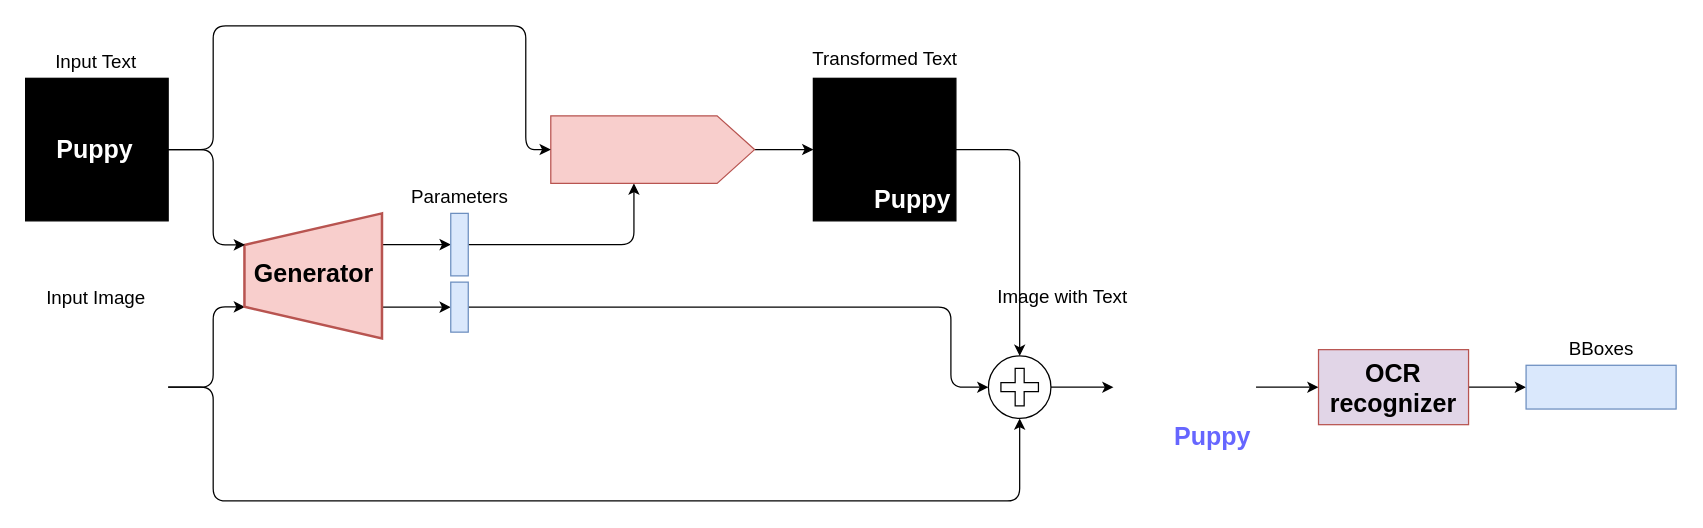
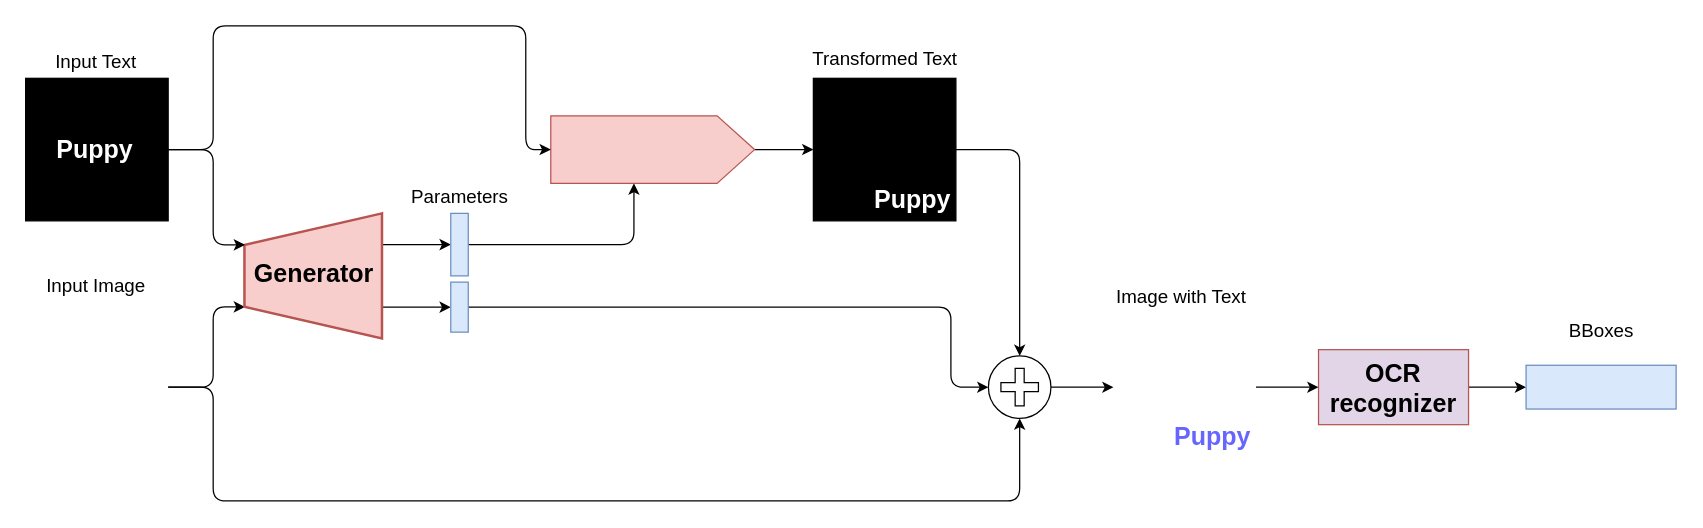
- <mxCell id="23" value="&lt;span style=&quot;font-size: 15px&quot;&gt;Image with Text&lt;br&gt;&lt;/span&gt;" style="text;html=1;resizable=0;points=[];autosize=1;align=center;verticalAlign=top;spacingTop=-4;" parent="1" vertex="1"><mxGeometry x="789" y="225" width="120" height="20" as="geometry" /></mxCell>
+ <mxCell id="23" value="&lt;span style=&quot;font-size: 15px&quot;&gt;Image with Text&lt;br&gt;&lt;/span&gt;" style="text;html=1;resizable=0;points=[];autosize=1;align=center;verticalAlign=top;spacingTop=-4;" parent="1" vertex="1"><mxGeometry x="884" y="225" width="120" height="20" as="geometry" /></mxCell>
- <mxCell id="29" value="&lt;span style=&quot;font-size: 15px&quot;&gt;Input Image&lt;/span&gt;" style="text;html=1;resizable=0;points=[];autosize=1;align=center;verticalAlign=top;spacingTop=-4;" parent="1" vertex="1"><mxGeometry x="31" y="226" width="90" height="20" as="geometry" /></mxCell>
+ <mxCell id="29" value="&lt;span style=&quot;font-size: 15px&quot;&gt;Input Image&lt;/span&gt;" style="text;html=1;resizable=0;points=[];autosize=1;align=center;verticalAlign=top;spacingTop=-4;" parent="1" vertex="1"><mxGeometry x="31" y="216" width="90" height="20" as="geometry" /></mxCell>
- <mxCell id="27" value="&lt;span style=&quot;font-size: 15px&quot;&gt;BBoxes&lt;/span&gt;" style="text;html=1;resizable=0;points=[];autosize=1;align=center;verticalAlign=top;spacingTop=-4;" parent="1" vertex="1"><mxGeometry x="1245" y="267" width="70" height="20" as="geometry" /></mxCell>
+ <mxCell id="27" value="&lt;span style=&quot;font-size: 15px&quot;&gt;BBoxes&lt;/span&gt;" style="text;html=1;resizable=0;points=[];autosize=1;align=center;verticalAlign=top;spacingTop=-4;" parent="1" vertex="1"><mxGeometry x="1245" y="252" width="70" height="20" as="geometry" /></mxCell>
